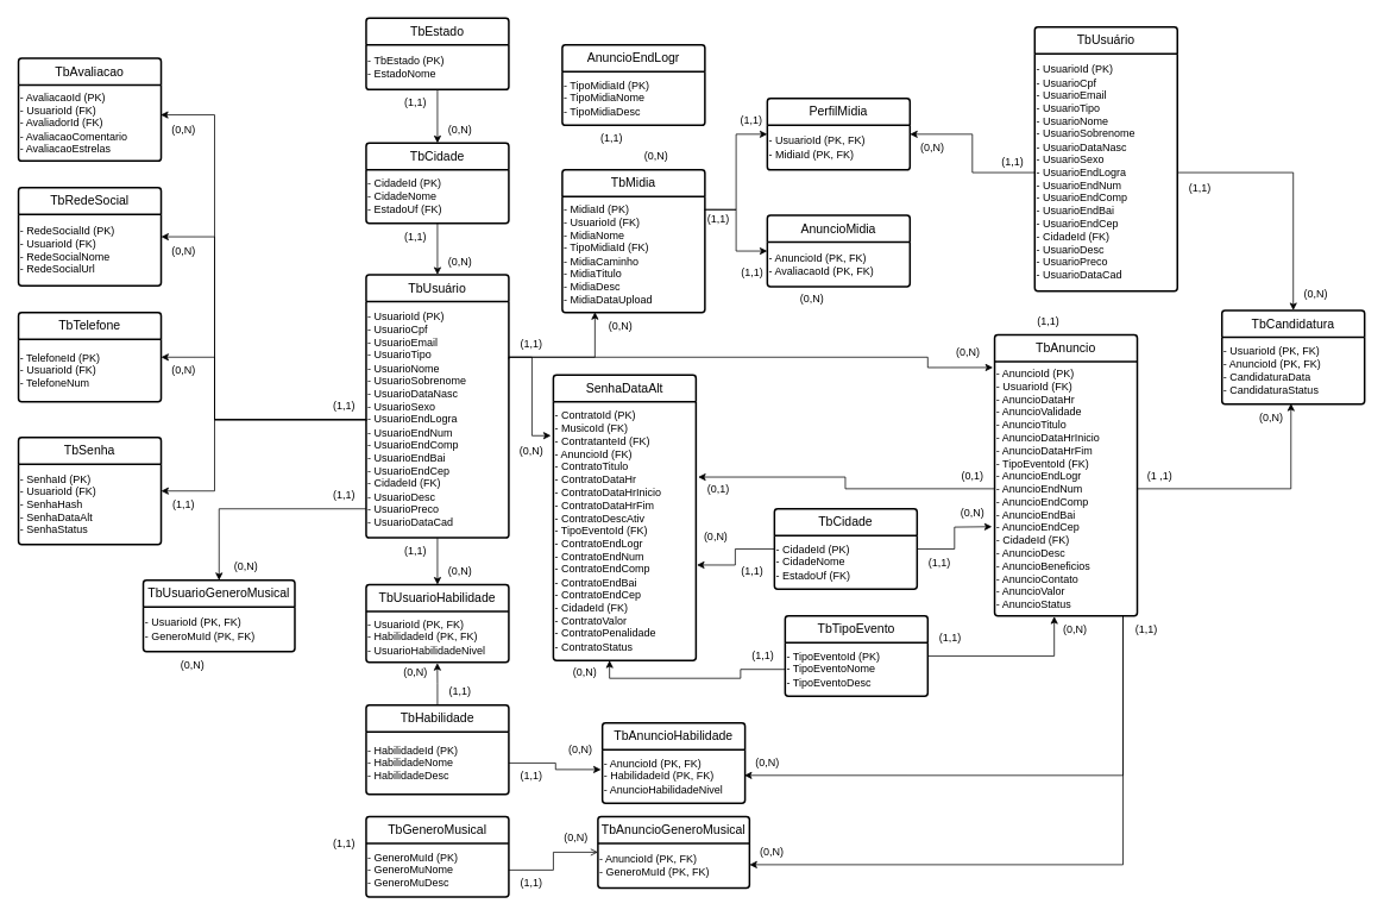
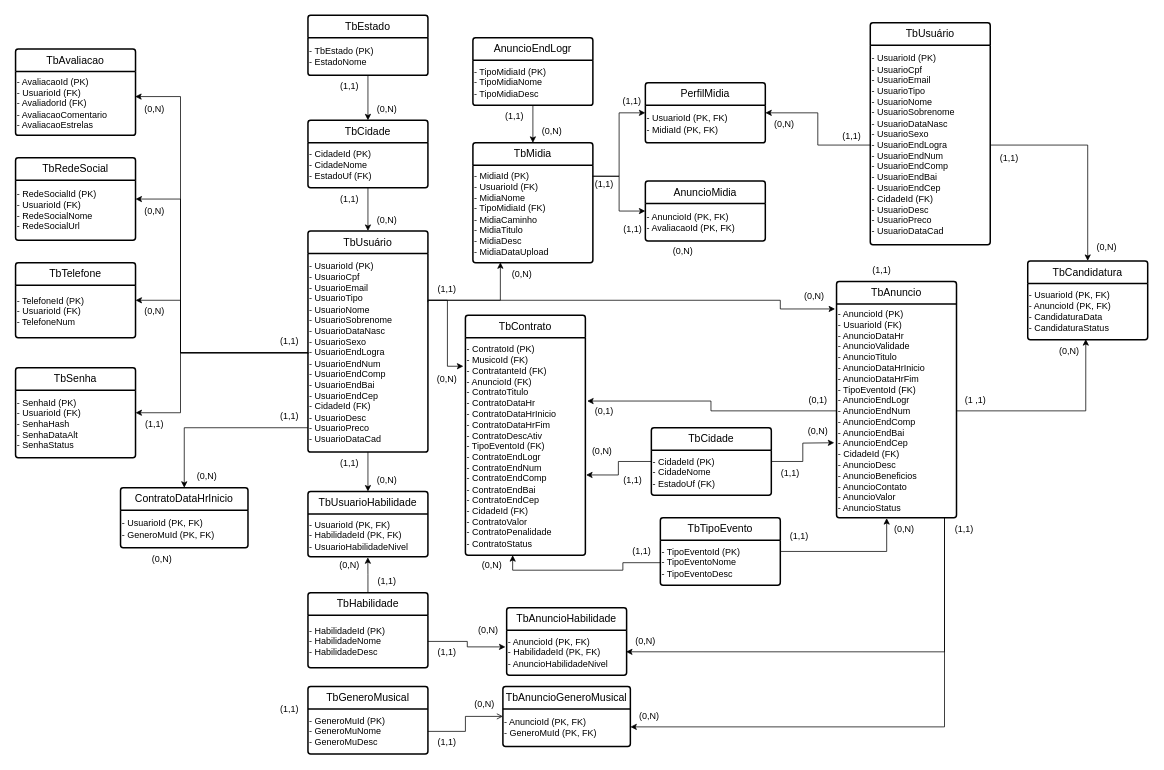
+ <mxCell id="51" style="edgeStyle=orthogonalEdgeStyle;rounded=0;orthogonalLoop=1;jettySize=auto;html=1;" parent="1" source="52" target="33" edge="1"><mxGeometry relative="1" as="geometry" /></mxCell>
- <mxCell id="44" value="SenhaDataAlt" style="swimlane;childLayout=stackLayout;horizontal=1;startSize=30;horizontalStack=0;rounded=1;fontSize=14;fontStyle=0;strokeWidth=2;resizeParent=0;resizeLast=1;shadow=0;dashed=0;align=center;arcSize=4;whiteSpace=wrap;html=1;" parent="1" vertex="1"><mxGeometry x="620" y="420" width="160" height="320" as="geometry" /></mxCell>
+ <mxCell id="44" value="TbContrato" style="swimlane;childLayout=stackLayout;horizontal=1;startSize=30;horizontalStack=0;rounded=1;fontSize=14;fontStyle=0;strokeWidth=2;resizeParent=0;resizeLast=1;shadow=0;dashed=0;align=center;arcSize=4;whiteSpace=wrap;html=1;" parent="1" vertex="1"><mxGeometry x="620" y="420" width="160" height="320" as="geometry" /></mxCell>
- <mxCell id="23" value="TbUsuarioGeneroMusical" style="swimlane;childLayout=stackLayout;horizontal=1;startSize=30;horizontalStack=0;rounded=1;fontSize=14;fontStyle=0;strokeWidth=2;resizeParent=0;resizeLast=1;shadow=0;dashed=0;align=center;arcSize=4;whiteSpace=wrap;html=1;" parent="1" vertex="1"><mxGeometry x="160" y="650" width="170" height="80" as="geometry" /></mxCell>
+ <mxCell id="23" value="ContratoDataHrInicio" style="swimlane;childLayout=stackLayout;horizontal=1;startSize=30;horizontalStack=0;rounded=1;fontSize=14;fontStyle=0;strokeWidth=2;resizeParent=0;resizeLast=1;shadow=0;dashed=0;align=center;arcSize=4;whiteSpace=wrap;html=1;" parent="1" vertex="1"><mxGeometry x="160" y="650" width="170" height="80" as="geometry" /></mxCell>
